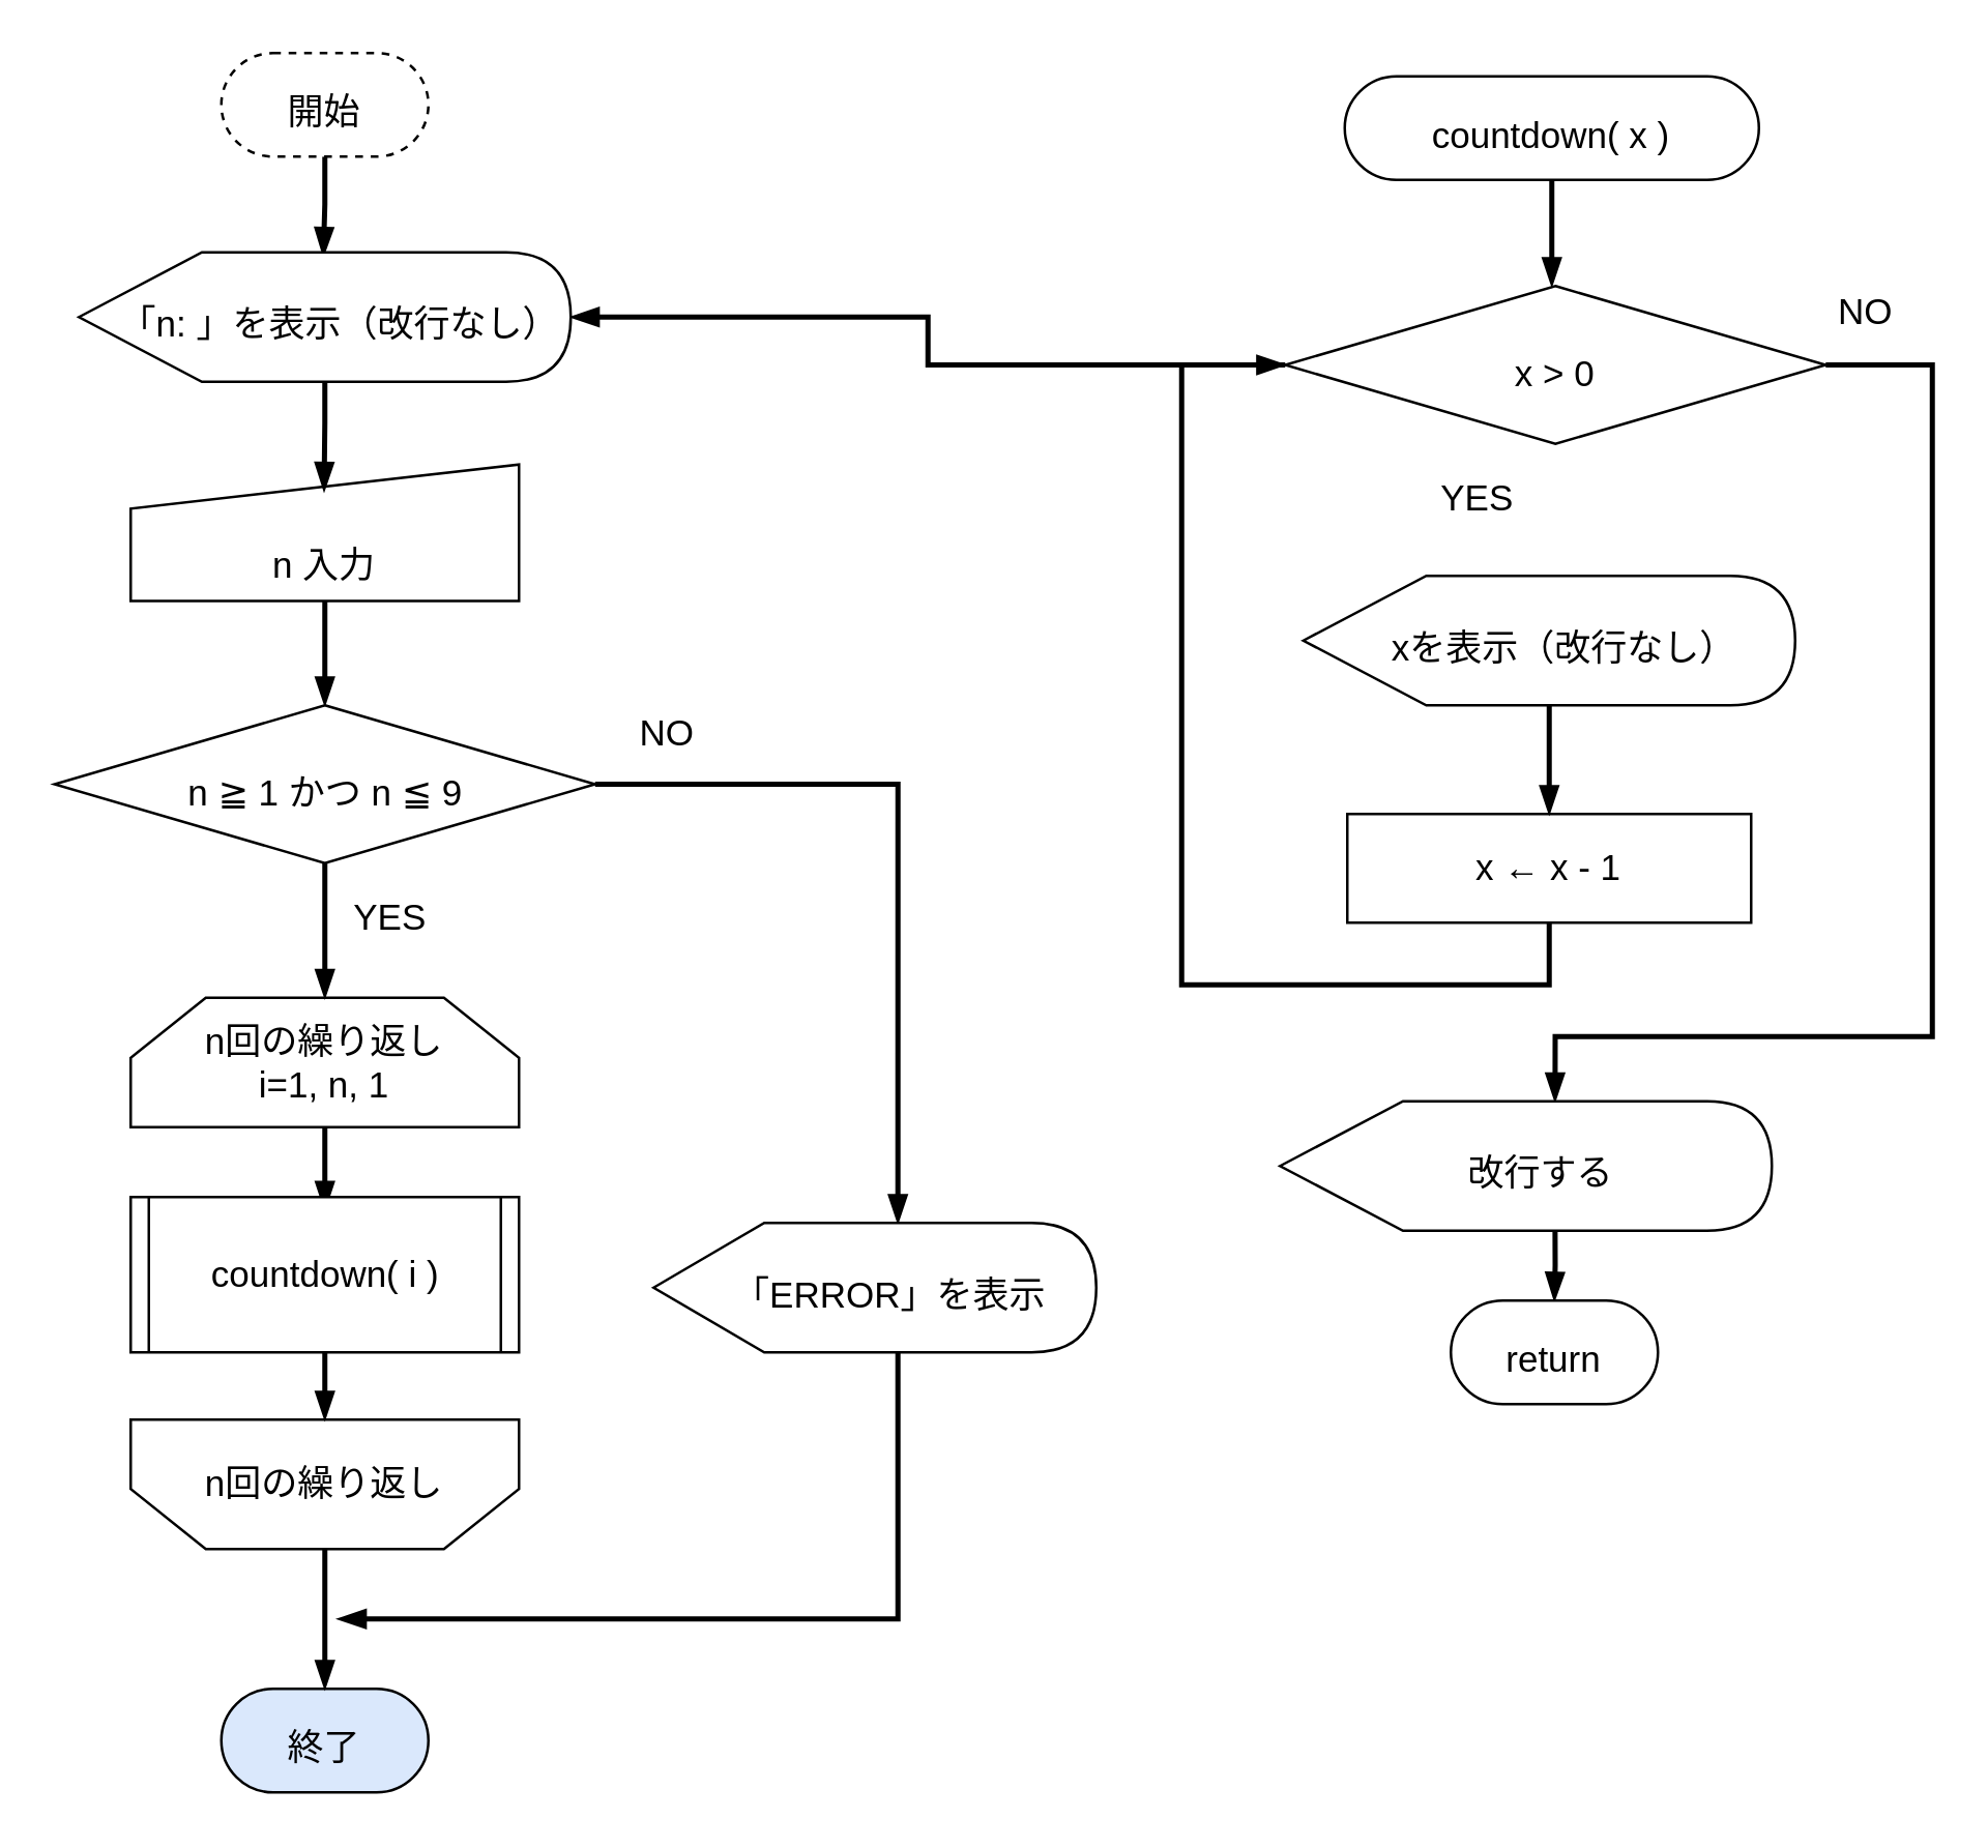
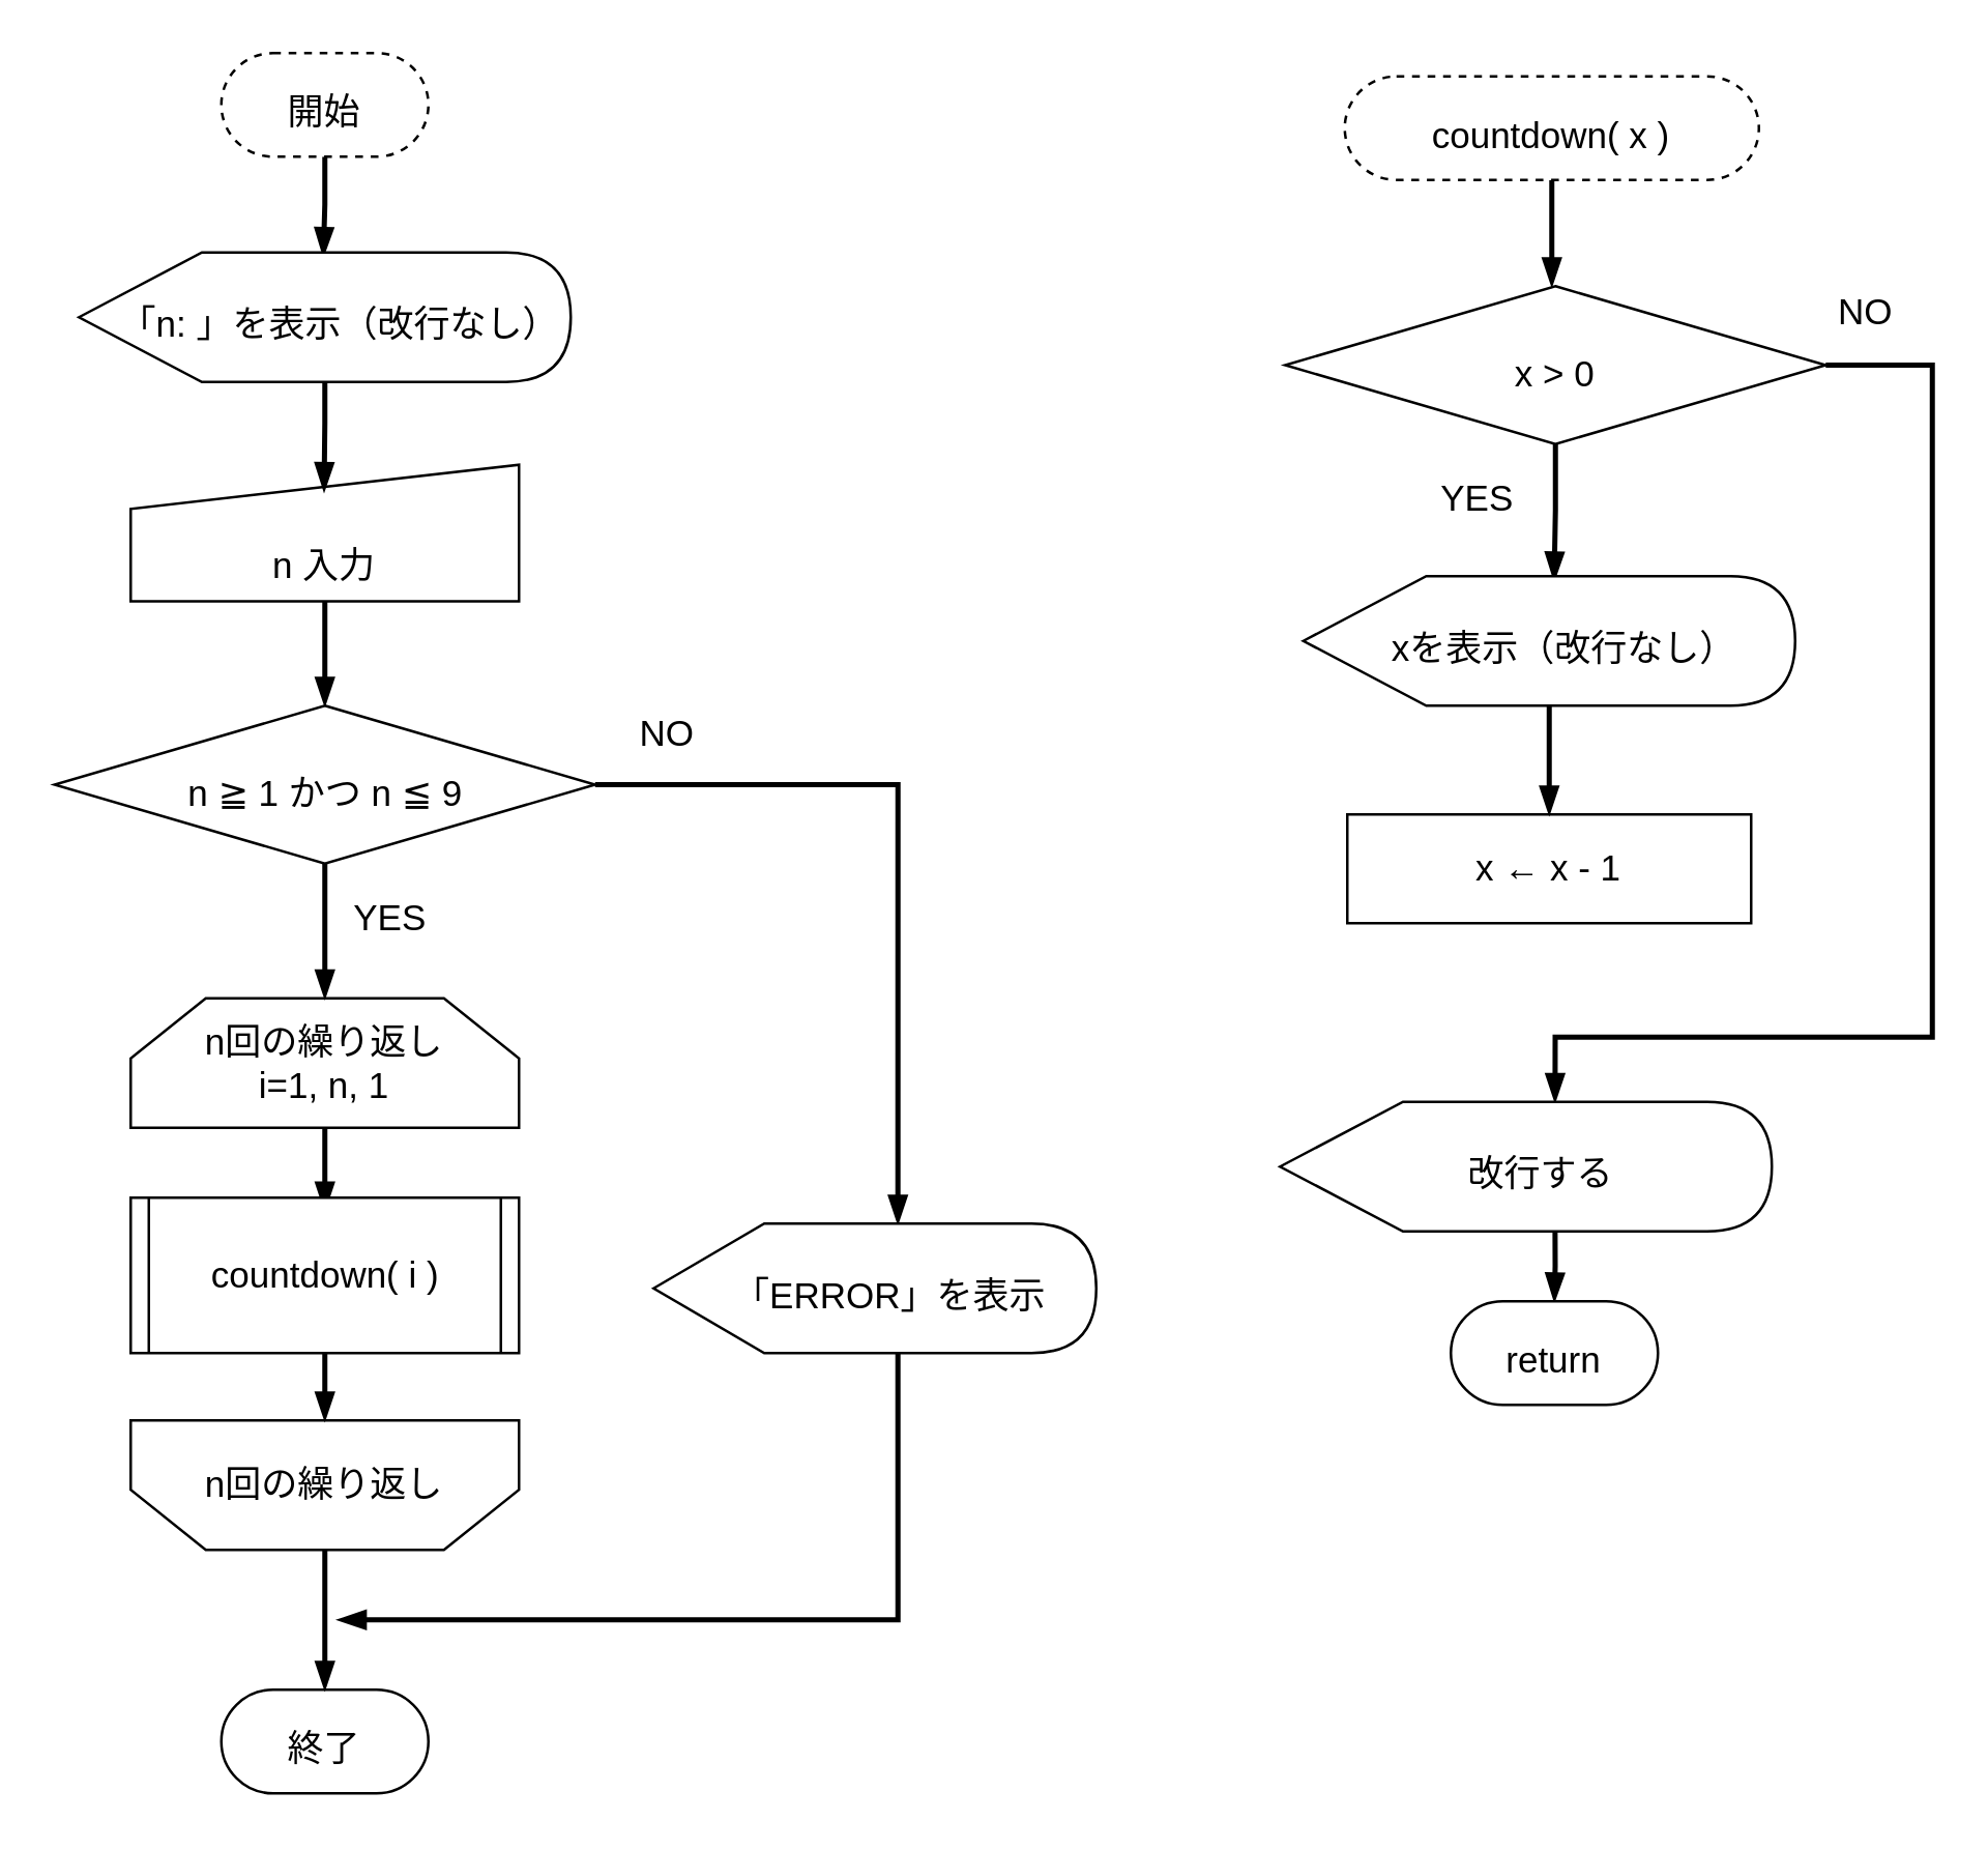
- <mxCell id="22" value="&lt;span style=&quot;font-size: 14px;&quot;&gt;countdown( x )&lt;/span&gt;" style="rounded=1;whiteSpace=wrap;html=1;arcSize=50;fontSize=24;" vertex="1" parent="1"><mxGeometry x="519" y="29" width="160" height="40" as="geometry" /></mxCell>
+ <mxCell id="22" value="&lt;span style=&quot;font-size: 14px;&quot;&gt;countdown( x )&lt;/span&gt;" style="rounded=1;whiteSpace=wrap;html=1;arcSize=50;fontSize=24;dashed=1;" vertex="1" parent="1"><mxGeometry x="519" y="29" width="160" height="40" as="geometry" /></mxCell>
- <mxCell id="5" style="edgeStyle=orthogonalEdgeStyle;html=1;fontSize=19;endArrow=blockThin;endFill=1;strokeWidth=2;rounded=0;" parent="1" source="7" target="11" edge="1"><mxGeometry relative="1" as="geometry"><mxPoint x="616" y="230" as="targetPoint" /></mxGeometry></mxCell>
+ <mxCell id="5" style="edgeStyle=orthogonalEdgeStyle;html=1;fontSize=19;endArrow=blockThin;endFill=1;strokeWidth=2;rounded=0;entryX=0.51;entryY=0.033;entryDx=0;entryDy=0;entryPerimeter=0;" parent="1" source="7" target="26" edge="1"><mxGeometry relative="1" as="geometry"><mxPoint x="616" y="230" as="targetPoint" /></mxGeometry></mxCell>
- <mxCell id="23" style="edgeStyle=orthogonalEdgeStyle;rounded=0;html=1;entryX=0;entryY=0.5;entryDx=0;entryDy=0;entryPerimeter=0;strokeWidth=2;fontSize=14;endArrow=blockThin;endFill=1;" edge="1" parent="1" source="24" target="7"><mxGeometry relative="1" as="geometry"><Array as="points"><mxPoint x="598" y="380" /><mxPoint x="456" y="380" /><mxPoint x="456" y="140" /></Array></mxGeometry></mxCell>
- <mxCell id="4" value="&lt;font style=&quot;font-size: 14px;&quot;&gt;終了&lt;/font&gt;" style="rounded=1;whiteSpace=wrap;html=1;arcSize=50;fontSize=24;fillColor=#dae8fc;" parent="1" vertex="1"><mxGeometry x="85" y="652" width="80" height="40" as="geometry" /></mxCell>
+ <mxCell id="4" value="&lt;font style=&quot;font-size: 14px;&quot;&gt;終了&lt;/font&gt;" style="rounded=1;whiteSpace=wrap;html=1;arcSize=50;fontSize=24;" parent="1" vertex="1"><mxGeometry x="85" y="652" width="80" height="40" as="geometry" /></mxCell>
